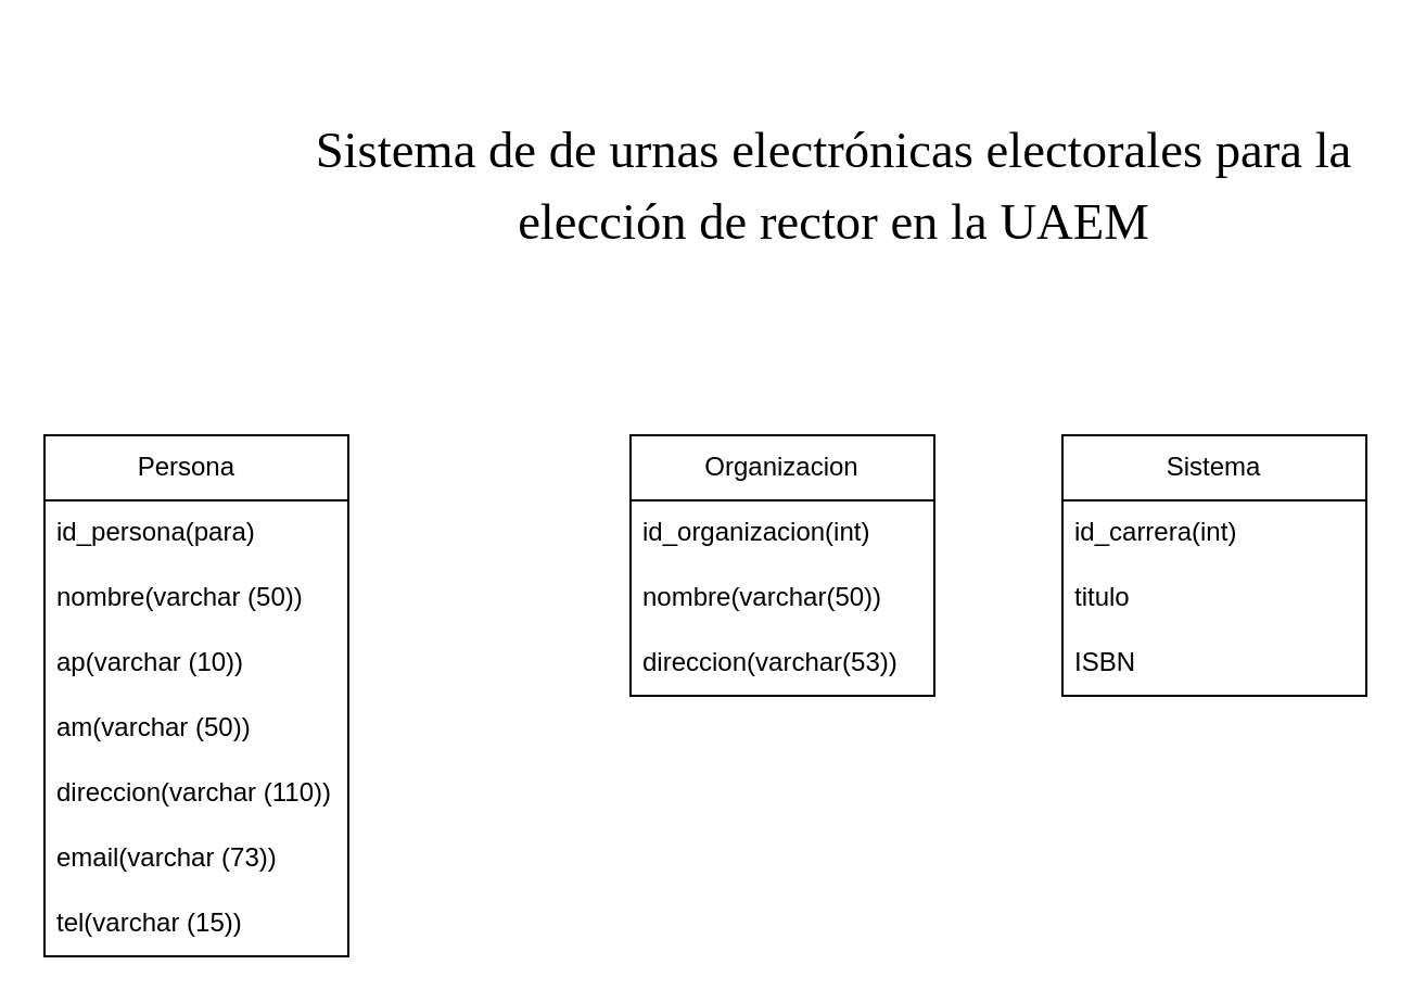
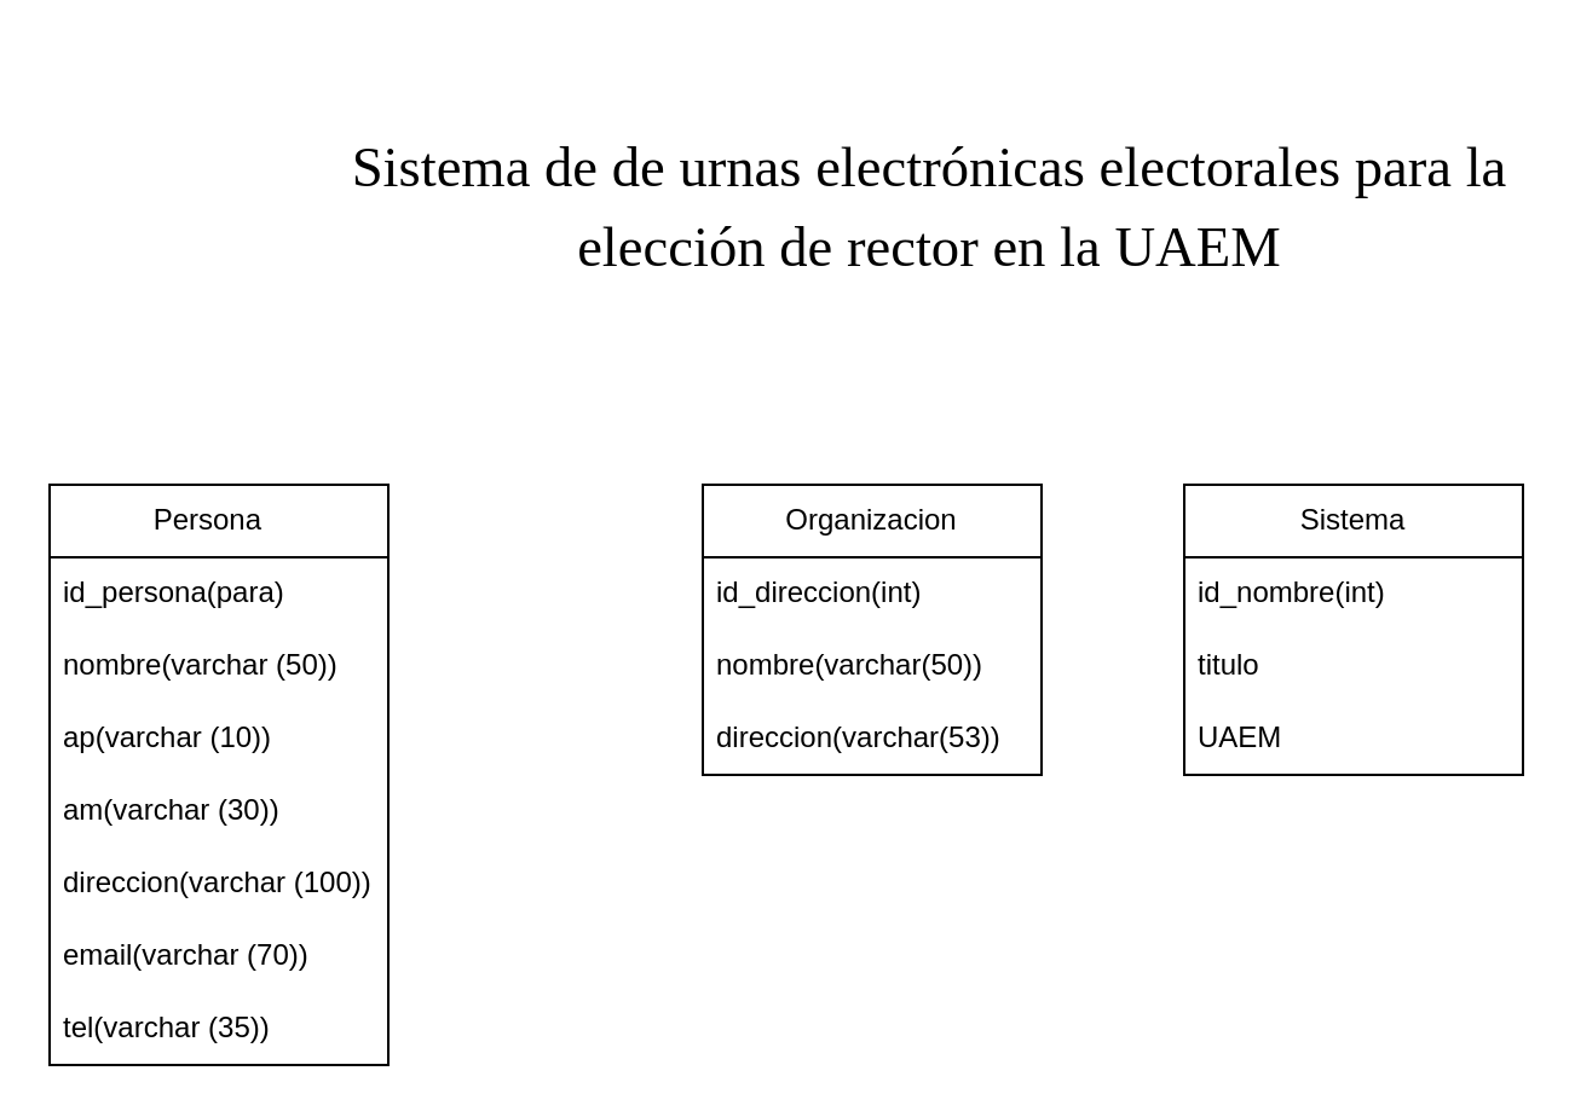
- <mxCell id="12" value="id_organizacion(int)" style="text;strokeColor=none;fillColor=none;align=left;verticalAlign=middle;spacingLeft=4;spacingRight=4;overflow=hidden;points=[[0,0.5],[1,0.5]];portConstraint=eastwest;rotatable=0;whiteSpace=wrap;html=1;" vertex="1" parent="11"><mxGeometry y="30" width="140" height="30" as="geometry" /></mxCell>
+ <mxCell id="12" value="id_direccion(int)" style="text;strokeColor=none;fillColor=none;align=left;verticalAlign=middle;spacingLeft=4;spacingRight=4;overflow=hidden;points=[[0,0.5],[1,0.5]];portConstraint=eastwest;rotatable=0;whiteSpace=wrap;html=1;" vertex="1" parent="11"><mxGeometry y="30" width="140" height="30" as="geometry" /></mxCell>
- <mxCell id="16" value="id_carrera(int)" style="text;strokeColor=none;fillColor=none;align=left;verticalAlign=middle;spacingLeft=4;spacingRight=4;overflow=hidden;points=[[0,0.5],[1,0.5]];portConstraint=eastwest;rotatable=0;whiteSpace=wrap;html=1;" vertex="1" parent="15"><mxGeometry y="30" width="140" height="30" as="geometry" /></mxCell>
+ <mxCell id="16" value="id_nombre(int)" style="text;strokeColor=none;fillColor=none;align=left;verticalAlign=middle;spacingLeft=4;spacingRight=4;overflow=hidden;points=[[0,0.5],[1,0.5]];portConstraint=eastwest;rotatable=0;whiteSpace=wrap;html=1;" vertex="1" parent="15"><mxGeometry y="30" width="140" height="30" as="geometry" /></mxCell>
- <mxCell id="18" value="ISBN" style="text;strokeColor=none;fillColor=none;align=left;verticalAlign=middle;spacingLeft=4;spacingRight=4;overflow=hidden;points=[[0,0.5],[1,0.5]];portConstraint=eastwest;rotatable=0;whiteSpace=wrap;html=1;" vertex="1" parent="15"><mxGeometry y="90" width="140" height="30" as="geometry" /></mxCell>
+ <mxCell id="18" value="UAEM" style="text;strokeColor=none;fillColor=none;align=left;verticalAlign=middle;spacingLeft=4;spacingRight=4;overflow=hidden;points=[[0,0.5],[1,0.5]];portConstraint=eastwest;rotatable=0;whiteSpace=wrap;html=1;" vertex="1" parent="15"><mxGeometry y="90" width="140" height="30" as="geometry" /></mxCell>
- <mxCell id="7" value="am(varchar (50))" style="text;strokeColor=none;fillColor=none;align=left;verticalAlign=middle;spacingLeft=4;spacingRight=4;overflow=hidden;points=[[0,0.5],[1,0.5]];portConstraint=eastwest;rotatable=0;whiteSpace=wrap;html=1;" vertex="1" parent="3"><mxGeometry y="120" width="140" height="30" as="geometry" /></mxCell>
+ <mxCell id="7" value="am(varchar (30))" style="text;strokeColor=none;fillColor=none;align=left;verticalAlign=middle;spacingLeft=4;spacingRight=4;overflow=hidden;points=[[0,0.5],[1,0.5]];portConstraint=eastwest;rotatable=0;whiteSpace=wrap;html=1;" vertex="1" parent="3"><mxGeometry y="120" width="140" height="30" as="geometry" /></mxCell>
- <mxCell id="8" value="direccion(varchar (110))" style="text;strokeColor=none;fillColor=none;align=left;verticalAlign=middle;spacingLeft=4;spacingRight=4;overflow=hidden;points=[[0,0.5],[1,0.5]];portConstraint=eastwest;rotatable=0;whiteSpace=wrap;html=1;" vertex="1" parent="3"><mxGeometry y="150" width="140" height="30" as="geometry" /></mxCell>
+ <mxCell id="8" value="direccion(varchar (100))" style="text;strokeColor=none;fillColor=none;align=left;verticalAlign=middle;spacingLeft=4;spacingRight=4;overflow=hidden;points=[[0,0.5],[1,0.5]];portConstraint=eastwest;rotatable=0;whiteSpace=wrap;html=1;" vertex="1" parent="3"><mxGeometry y="150" width="140" height="30" as="geometry" /></mxCell>
- <mxCell id="9" value="email(varchar (73))" style="text;strokeColor=none;fillColor=none;align=left;verticalAlign=middle;spacingLeft=4;spacingRight=4;overflow=hidden;points=[[0,0.5],[1,0.5]];portConstraint=eastwest;rotatable=0;whiteSpace=wrap;html=1;" vertex="1" parent="3"><mxGeometry y="180" width="140" height="30" as="geometry" /></mxCell>
+ <mxCell id="9" value="email(varchar (70))" style="text;strokeColor=none;fillColor=none;align=left;verticalAlign=middle;spacingLeft=4;spacingRight=4;overflow=hidden;points=[[0,0.5],[1,0.5]];portConstraint=eastwest;rotatable=0;whiteSpace=wrap;html=1;" vertex="1" parent="3"><mxGeometry y="180" width="140" height="30" as="geometry" /></mxCell>
- <mxCell id="10" value="tel(varchar (15))" style="text;strokeColor=none;fillColor=none;align=left;verticalAlign=middle;spacingLeft=4;spacingRight=4;overflow=hidden;points=[[0,0.5],[1,0.5]];portConstraint=eastwest;rotatable=0;whiteSpace=wrap;html=1;" vertex="1" parent="3"><mxGeometry y="210" width="140" height="30" as="geometry" /></mxCell>
+ <mxCell id="10" value="tel(varchar (35))" style="text;strokeColor=none;fillColor=none;align=left;verticalAlign=middle;spacingLeft=4;spacingRight=4;overflow=hidden;points=[[0,0.5],[1,0.5]];portConstraint=eastwest;rotatable=0;whiteSpace=wrap;html=1;" vertex="1" parent="3"><mxGeometry y="210" width="140" height="30" as="geometry" /></mxCell>
